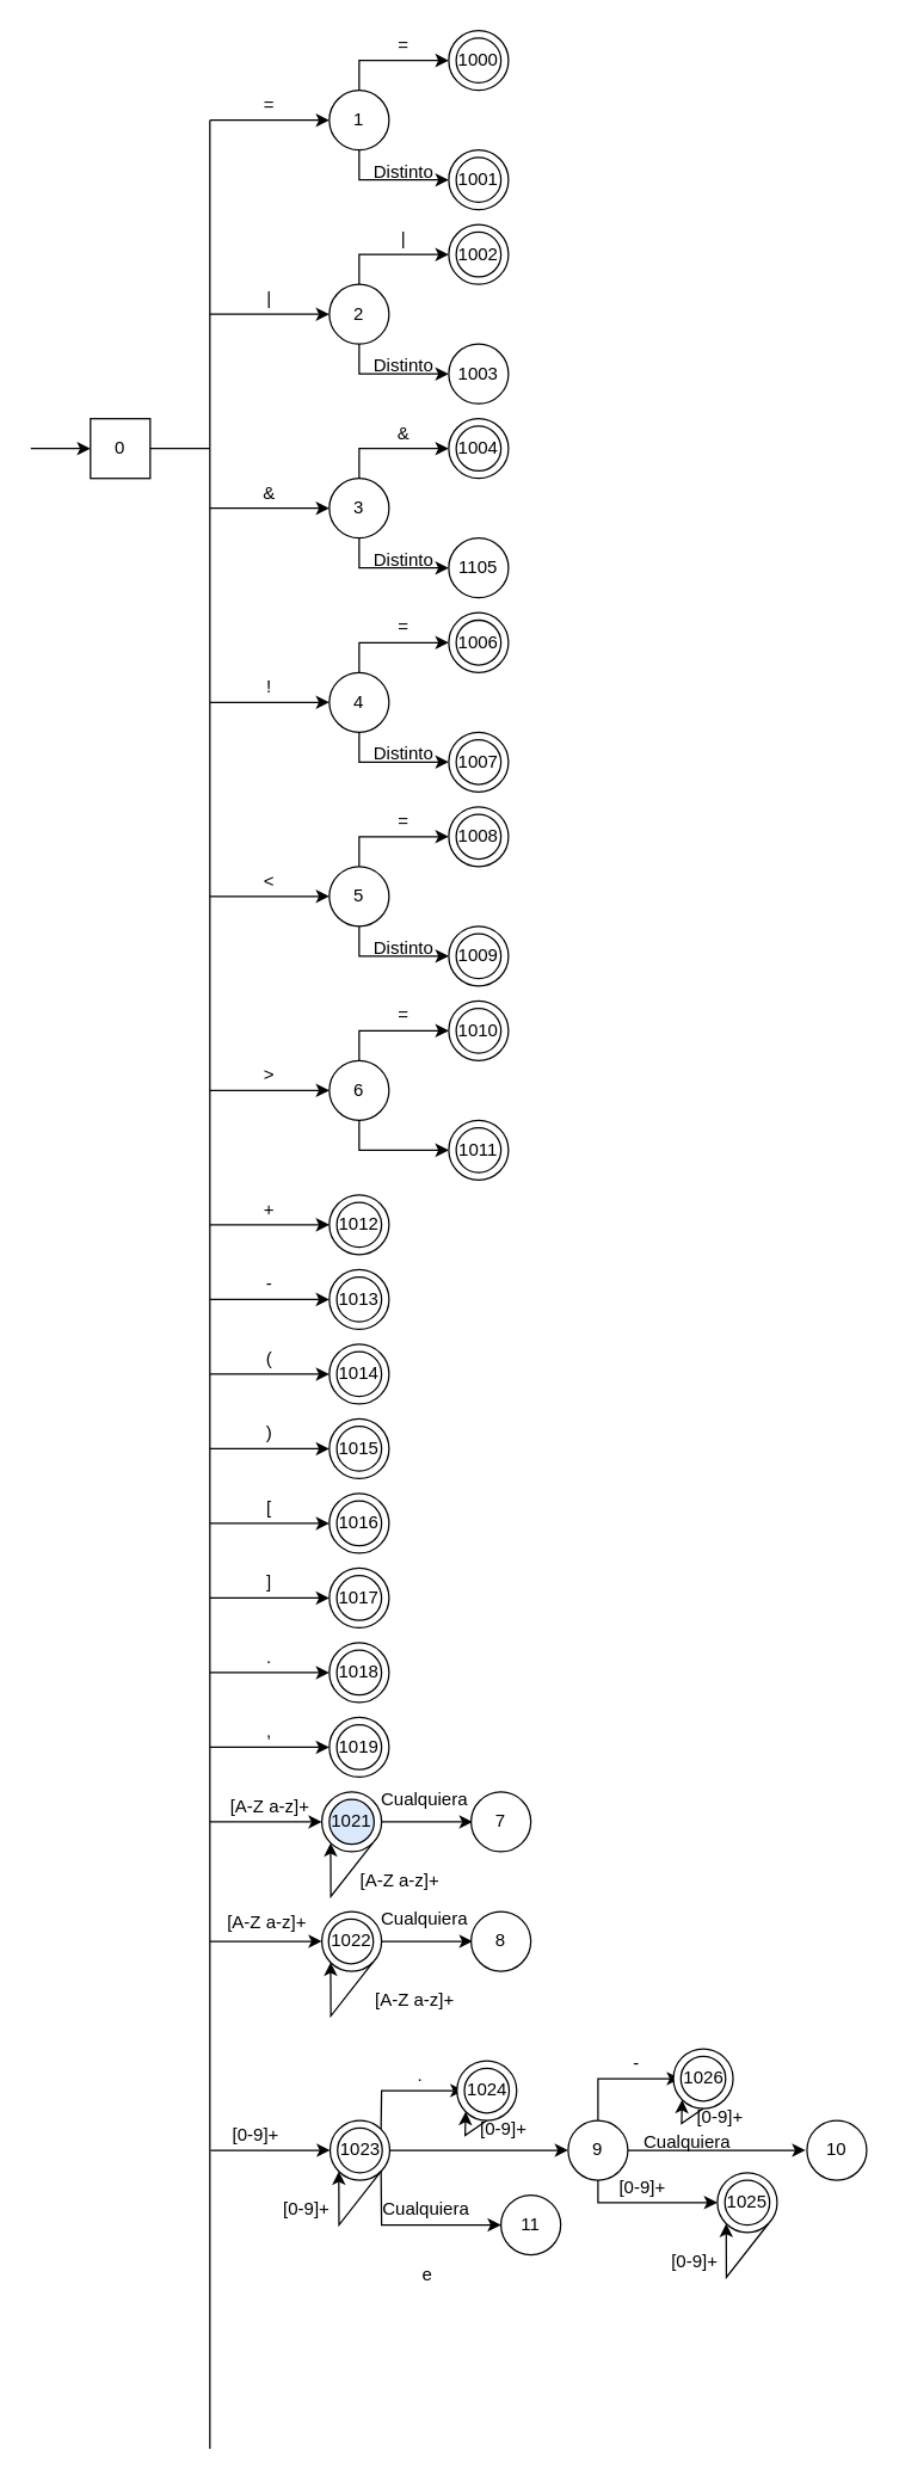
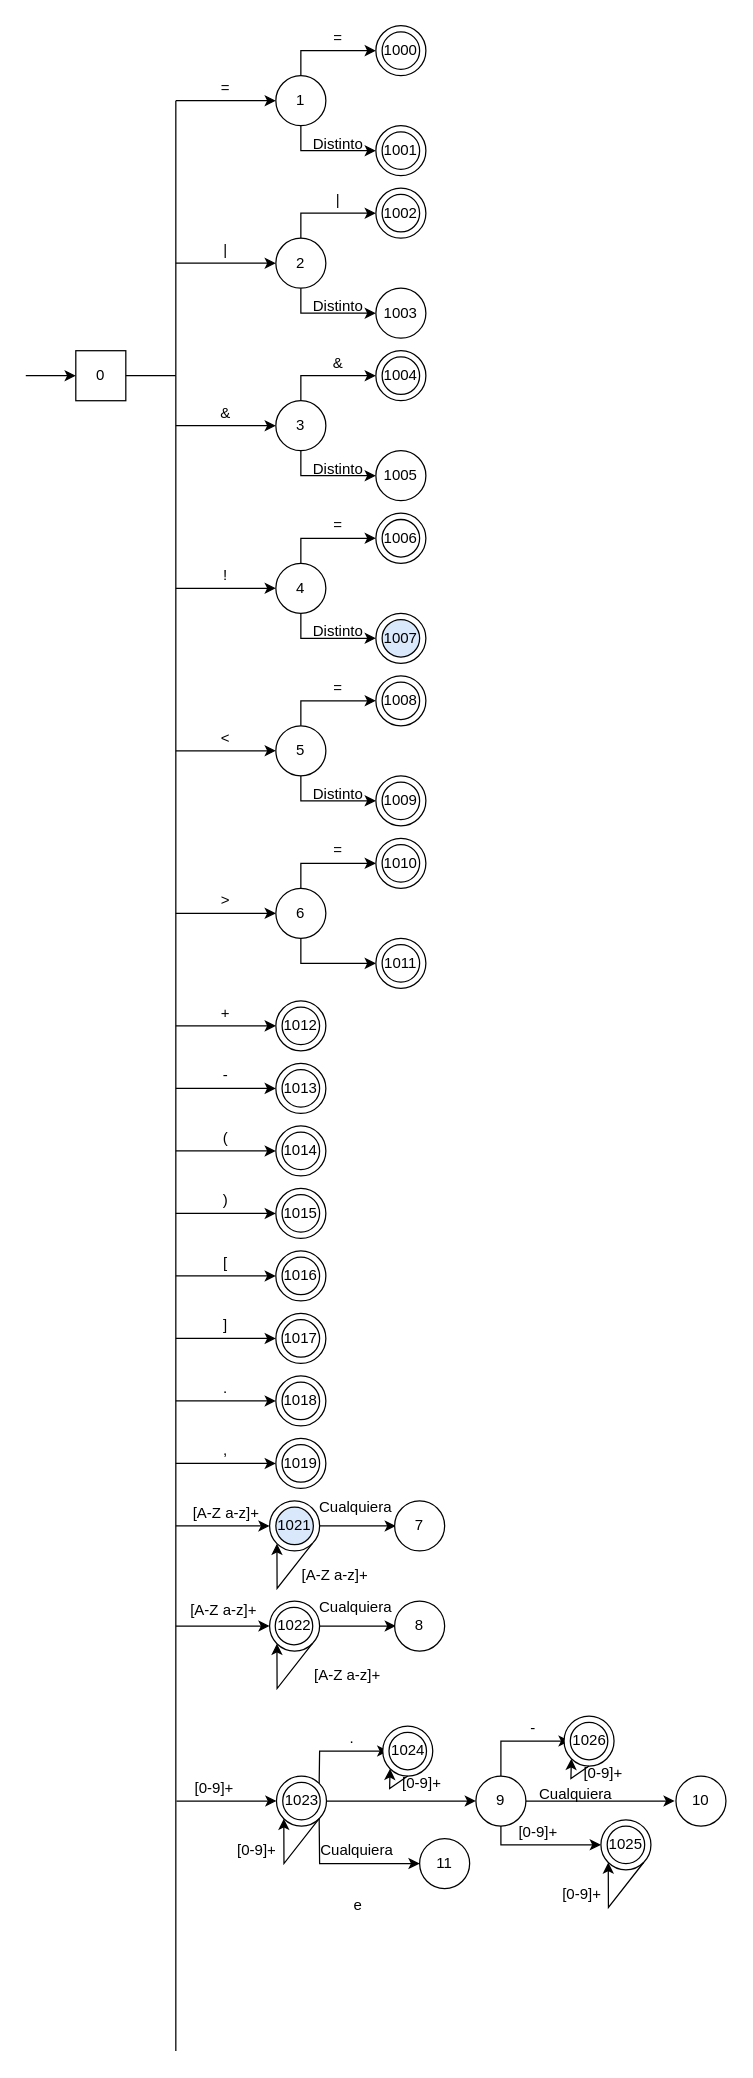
- <mxCell id="37" value="1105" style="ellipse;whiteSpace=wrap;html=1;aspect=fixed;" vertex="1" parent="1"><mxGeometry x="300" y="360" width="40" height="40" as="geometry" /></mxCell>
+ <mxCell id="37" value="1005" style="ellipse;whiteSpace=wrap;html=1;aspect=fixed;" vertex="1" parent="1"><mxGeometry x="300" y="360" width="40" height="40" as="geometry" /></mxCell>
- <mxCell id="48" value="1007" style="ellipse;whiteSpace=wrap;html=1;aspect=fixed;" vertex="1" parent="1"><mxGeometry x="305" y="495" width="30" height="30" as="geometry" /></mxCell>
+ <mxCell id="48" value="1007" style="ellipse;whiteSpace=wrap;html=1;aspect=fixed;fillColor=#dae8fc;" vertex="1" parent="1"><mxGeometry x="305" y="495" width="30" height="30" as="geometry" /></mxCell>
